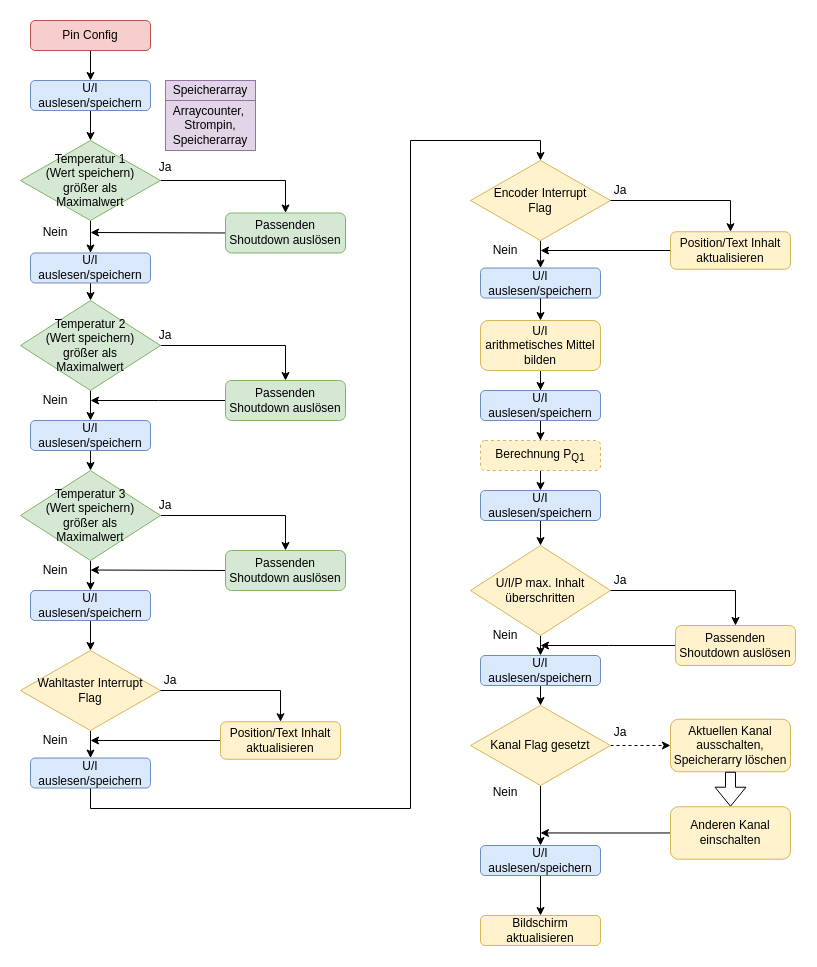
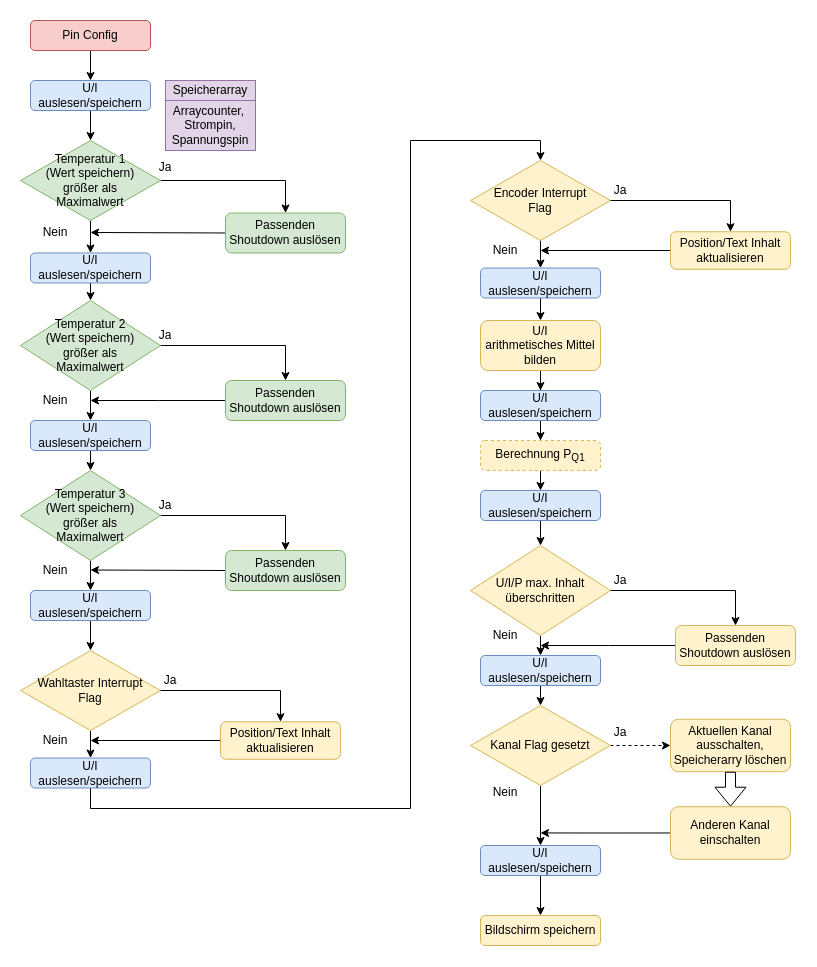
- <mxCell id="56" value="Arraycounter,&amp;nbsp; Strompin, Speicherarray" style="text;html=1;strokeColor=#9673a6;fillColor=#e1d5e7;align=center;verticalAlign=middle;whiteSpace=wrap;rounded=0;shadow=0;glass=0;sketch=0;" vertex="1" parent="1"><mxGeometry x="165" y="100" width="90" height="50" as="geometry" /></mxCell>
+ <mxCell id="56" value="Arraycounter,&amp;nbsp; Strompin, Spannungspin" style="text;html=1;strokeColor=#9673a6;fillColor=#e1d5e7;align=center;verticalAlign=middle;whiteSpace=wrap;rounded=0;shadow=0;glass=0;sketch=0;" vertex="1" parent="1"><mxGeometry x="165" y="100" width="90" height="50" as="geometry" /></mxCell>
- <mxCell id="68" value="Bildschirm aktualisieren" style="rounded=1;whiteSpace=wrap;html=1;strokeColor=#d6b656;fillColor=#fff2cc;" vertex="1" parent="1"><mxGeometry x="480" y="915" width="120" height="30" as="geometry" /></mxCell>
+ <mxCell id="68" value="Bildschirm speichern" style="rounded=1;whiteSpace=wrap;html=1;strokeColor=#d6b656;fillColor=#fff2cc;" vertex="1" parent="1"><mxGeometry x="480" y="915" width="120" height="30" as="geometry" /></mxCell>
